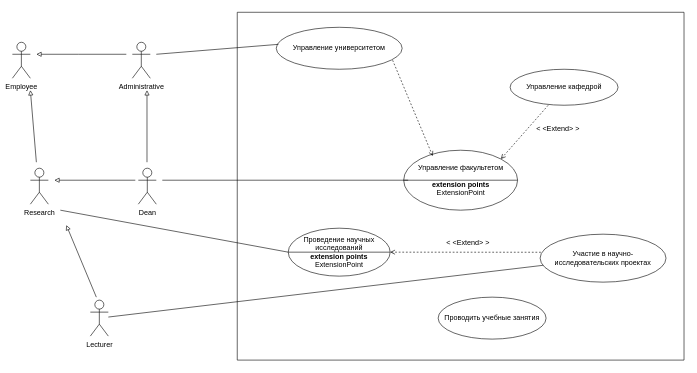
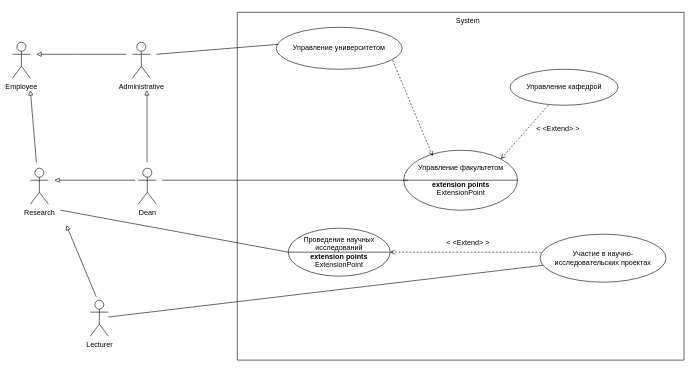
+ <mxCell id="8" value="System" style="text;html=1;strokeColor=none;fillColor=none;align=center;verticalAlign=middle;whiteSpace=wrap;rounded=0;" vertex="1" parent="1"><mxGeometry x="750" y="20" width="60" height="30" as="geometry" /></mxCell>
- <mxCell id="12" value="Проводить учебные занятия" style="ellipse;whiteSpace=wrap;html=1;align=center;" vertex="1" parent="1"><mxGeometry x="730" y="495" width="180" height="70" as="geometry" /></mxCell>
